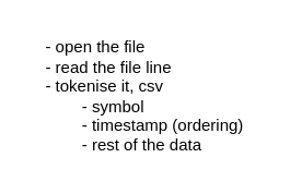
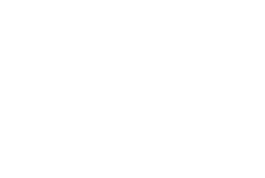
- <mxCell id="2" value="&lt;div align=&quot;left&quot;&gt;- open the file&amp;nbsp;&lt;/div&gt;&lt;div align=&quot;left&quot;&gt;- read the file line &lt;br&gt;&lt;/div&gt;&lt;div align=&quot;left&quot;&gt;- tokenise it, csv&lt;/div&gt;&lt;div align=&quot;left&quot;&gt;&lt;span style=&quot;white-space: pre;&quot;&gt;&#09;&lt;/span&gt;- symbol&lt;/div&gt;&lt;div align=&quot;left&quot;&gt;&lt;span style=&quot;white-space: pre;&quot;&gt;&#09;&lt;/span&gt;- timestamp (ordering)&lt;/div&gt;&lt;div align=&quot;left&quot;&gt;&lt;span style=&quot;white-space: pre;&quot;&gt;&#09;&lt;/span&gt;- rest of the data&lt;/div&gt;" style="text;html=1;align=center;verticalAlign=middle;resizable=0;points=[];autosize=1;strokeColor=none;fillColor=none;" vertex="1" parent="1"><mxGeometry x="20" y="20" width="170" height="100" as="geometry" /></mxCell>
